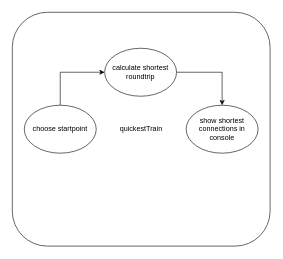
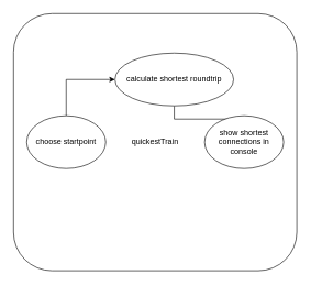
- <mxCell id="6" value="calculate shortest roundtrip" style="ellipse;whiteSpace=wrap;html=1;fontColor=default;strokeColor=default;fillColor=default;" parent="1" vertex="1"><mxGeometry x="174" y="80" width="120" height="80" as="geometry" /></mxCell>
+ <mxCell id="6" value="calculate shortest roundtrip" style="ellipse;whiteSpace=wrap;html=1;fontColor=default;strokeColor=default;fillColor=default;" parent="1" vertex="1"><mxGeometry x="174" y="80" width="180" height="80" as="geometry" /></mxCell>
